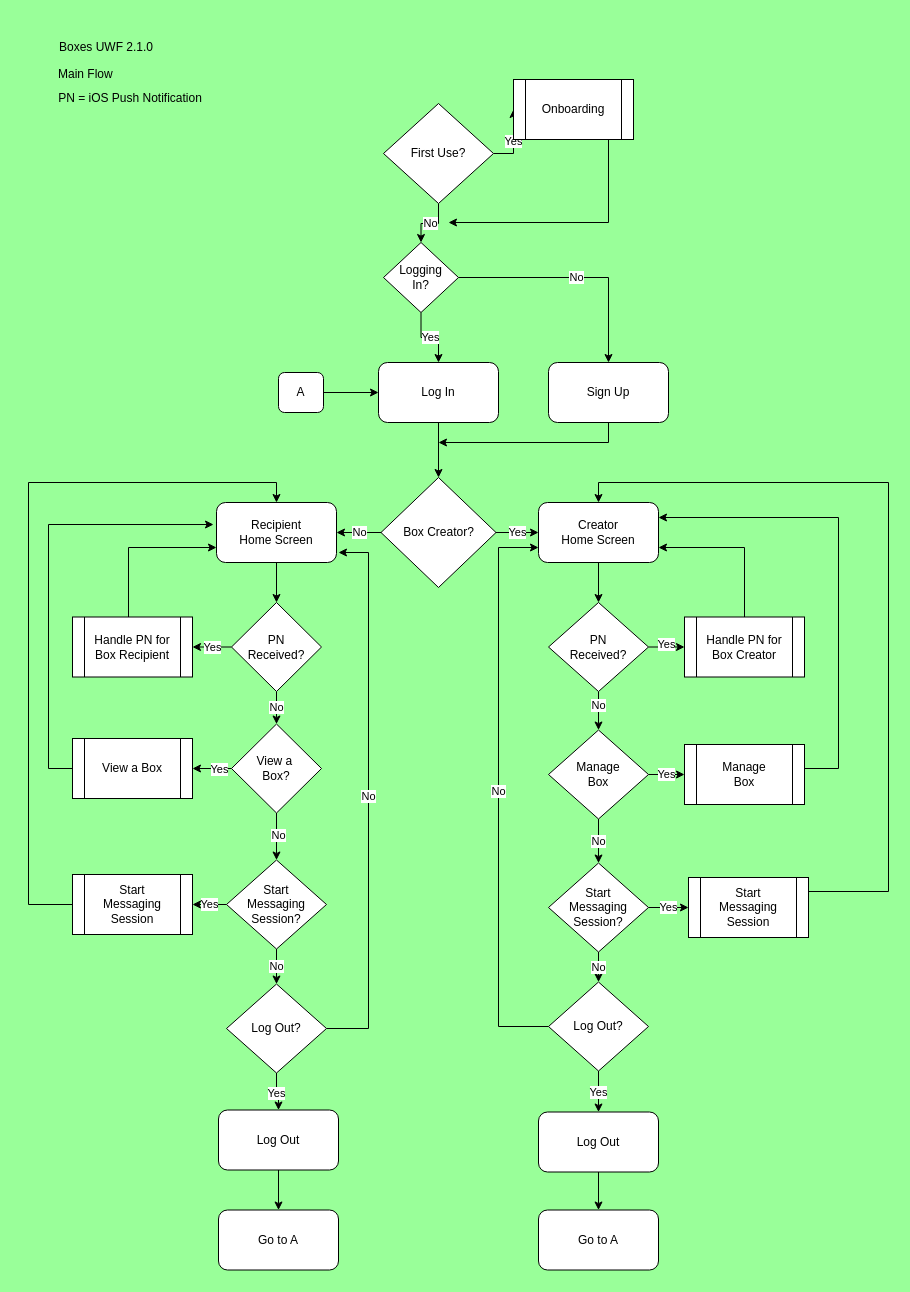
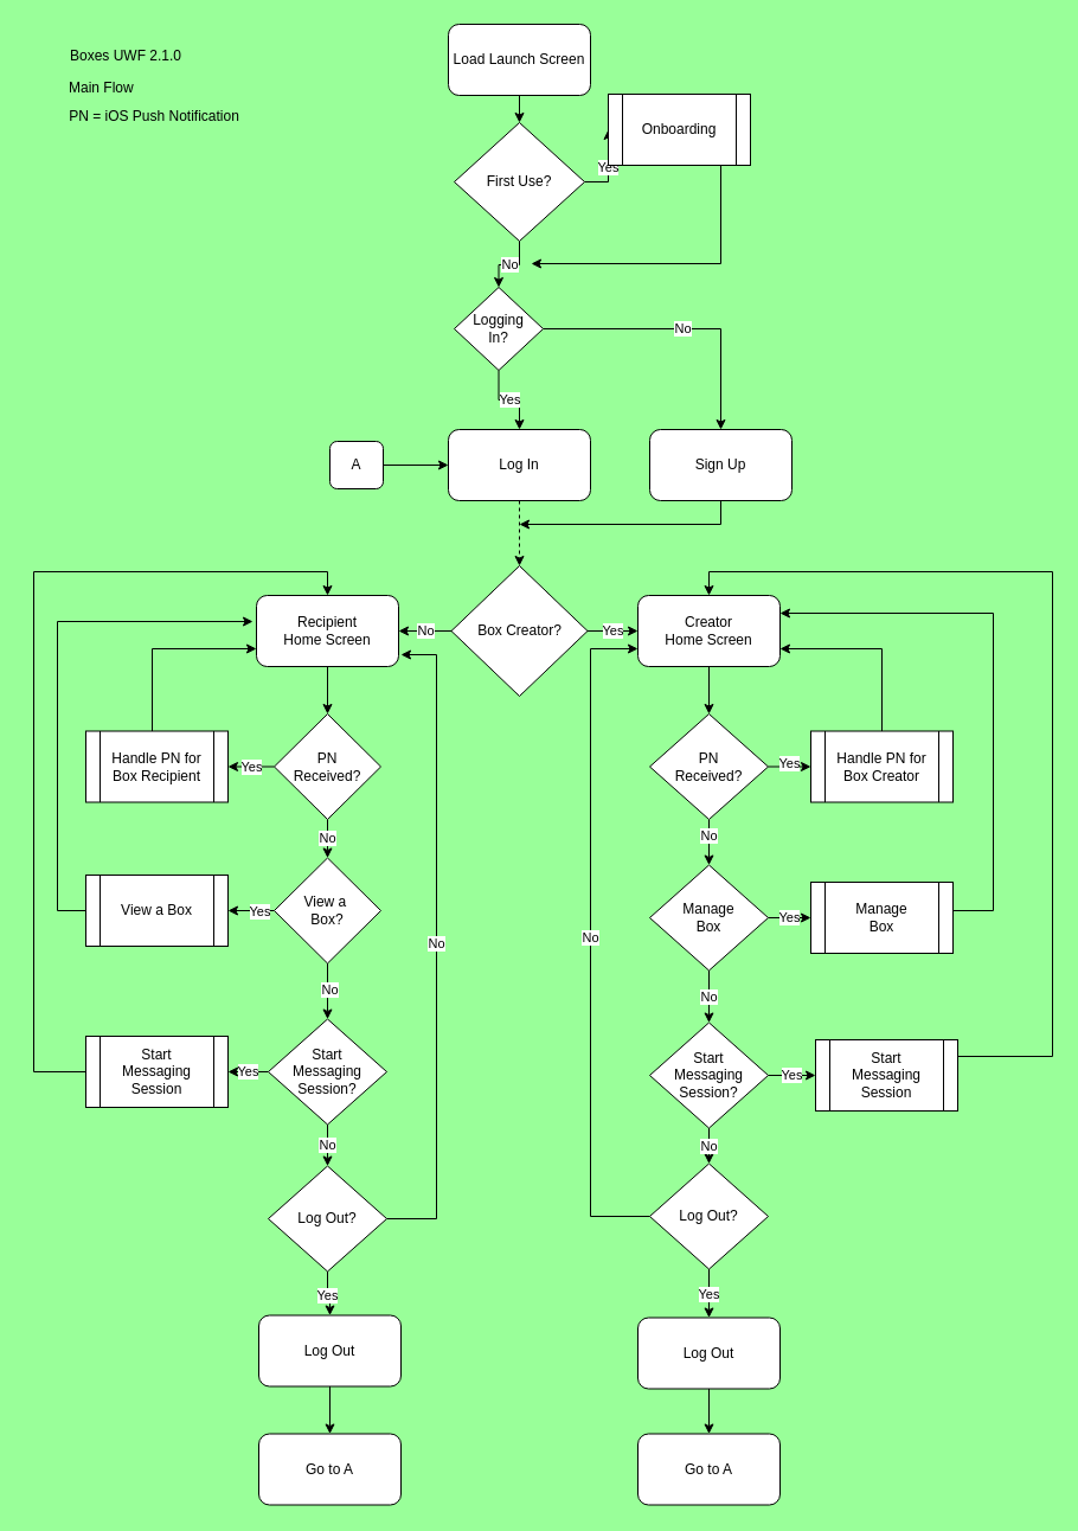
+ <mxCell id="3" value="Load Launch Screen" style="rounded=1;whiteSpace=wrap;html=1;" parent="1" vertex="1"><mxGeometry x="378" y="20" width="120" height="60" as="geometry" /></mxCell>
+ <mxCell id="2" style="edgeStyle=orthogonalEdgeStyle;rounded=0;orthogonalLoop=1;jettySize=auto;html=1;entryX=0.5;entryY=0;entryDx=0;entryDy=0;" parent="1" source="3" target="6" edge="1"><mxGeometry relative="1" as="geometry" /></mxCell>
- <mxCell id="14" style="edgeStyle=orthogonalEdgeStyle;rounded=0;orthogonalLoop=1;jettySize=auto;html=1;entryX=0.5;entryY=0;entryDx=0;entryDy=0;" parent="1" source="15" target="32" edge="1"><mxGeometry relative="1" as="geometry" /></mxCell>
+ <mxCell id="14" style="edgeStyle=orthogonalEdgeStyle;rounded=0;orthogonalLoop=1;jettySize=auto;html=1;entryX=0.5;entryY=0;entryDx=0;entryDy=0;dashed=1;" parent="1" source="15" target="32" edge="1"><mxGeometry relative="1" as="geometry" /></mxCell>
